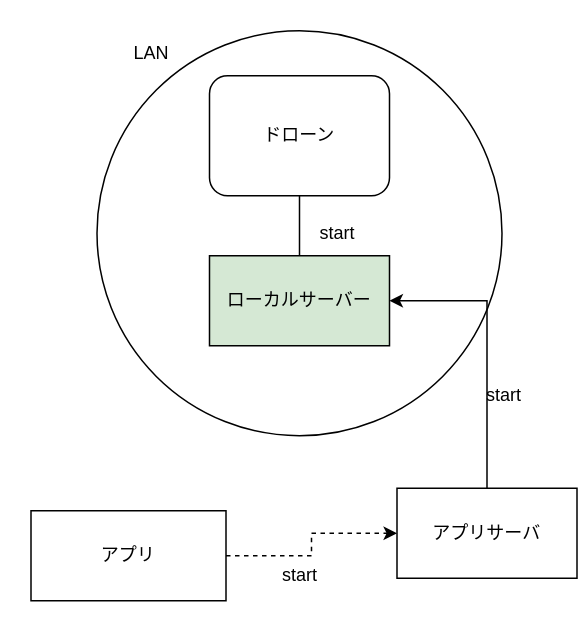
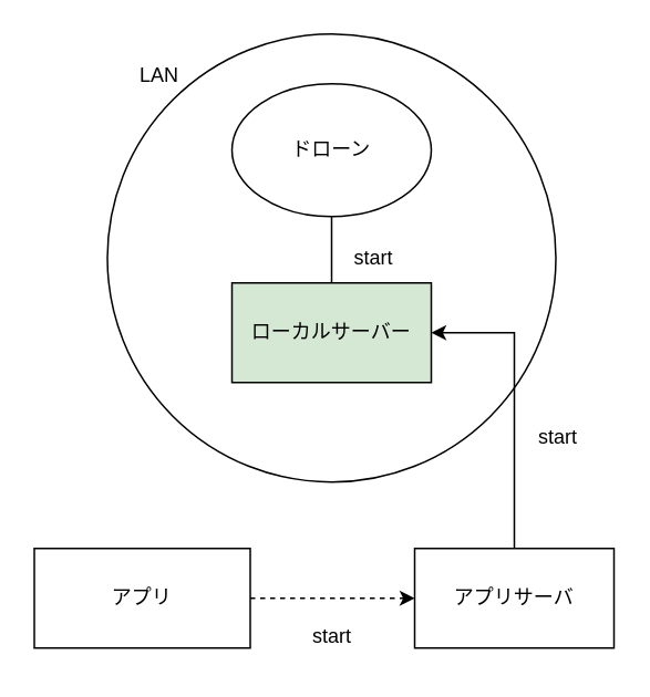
- <mxCell id="13" value="LAN" style="text;html=1;align=center;verticalAlign=middle;resizable=0;points=[];autosize=1;strokeColor=none;fillColor=none;" vertex="1" parent="1"><mxGeometry x="75" y="20" width="50" height="30" as="geometry" /></mxCell>
+ <mxCell id="13" value="LAN" style="text;html=1;align=center;verticalAlign=middle;resizable=0;points=[];autosize=1;strokeColor=none;fillColor=none;" vertex="1" parent="1"><mxGeometry x="70" y="30" width="50" height="30" as="geometry" /></mxCell>
- <mxCell id="5" value="ドローン" style="whiteSpace=wrap;html=1;rounded=1;" vertex="1" parent="1"><mxGeometry x="139" y="50" width="120" height="80" as="geometry" /></mxCell>
+ <mxCell id="5" value="ドローン" style="ellipse;whiteSpace=wrap;html=1;" vertex="1" parent="1"><mxGeometry x="139" y="50" width="120" height="80" as="geometry" /></mxCell>
- <mxCell id="10" value="アプリサーバ" style="rounded=0;whiteSpace=wrap;html=1;" vertex="1" parent="1"><mxGeometry x="264" y="325" width="120" height="60" as="geometry" /></mxCell>
+ <mxCell id="10" value="アプリサーバ" style="rounded=0;whiteSpace=wrap;html=1;" vertex="1" parent="1"><mxGeometry x="249" y="330" width="120" height="60" as="geometry" /></mxCell>
- <mxCell id="8" value="アプリ" style="rounded=0;whiteSpace=wrap;html=1;" vertex="1" parent="1"><mxGeometry x="20" y="340" width="130" height="60" as="geometry" /></mxCell>
+ <mxCell id="8" value="アプリ" style="rounded=0;whiteSpace=wrap;html=1;" vertex="1" parent="1"><mxGeometry x="20" y="330" width="130" height="60" as="geometry" /></mxCell>
